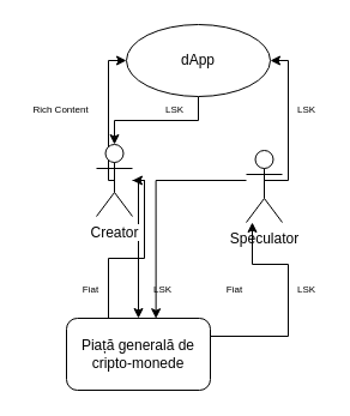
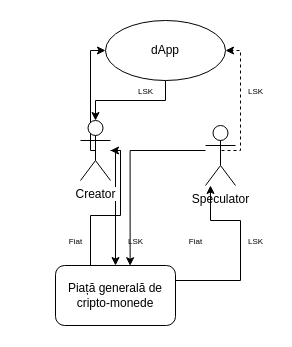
- <mxCell id="14" value="&lt;font style=&quot;font-size: 8px&quot;&gt;Rich Content&lt;/font&gt;" style="text;html=1;align=center;verticalAlign=middle;resizable=0;points=[];autosize=1;" vertex="1" parent="1"><mxGeometry x="20" y="80" width="60" height="20" as="geometry" /></mxCell>
- <mxCell id="5" style="edgeStyle=orthogonalEdgeStyle;rounded=0;orthogonalLoop=1;jettySize=auto;html=1;exitX=0.5;exitY=0.5;exitDx=0;exitDy=0;exitPerimeter=0;entryX=1;entryY=0.5;entryDx=0;entryDy=0;" edge="1" parent="1" source="7" target="9"><mxGeometry relative="1" as="geometry"><Array as="points"><mxPoint x="240" y="150" /><mxPoint x="240" y="50" /></Array></mxGeometry></mxCell>
+ <mxCell id="5" style="edgeStyle=orthogonalEdgeStyle;rounded=0;orthogonalLoop=1;jettySize=auto;html=1;exitX=0.5;exitY=0.5;exitDx=0;exitDy=0;exitPerimeter=0;entryX=1;entryY=0.5;entryDx=0;entryDy=0;dashed=1;" edge="1" parent="1" source="7" target="9"><mxGeometry relative="1" as="geometry"><Array as="points"><mxPoint x="240" y="150" /><mxPoint x="240" y="50" /></Array></mxGeometry></mxCell>
